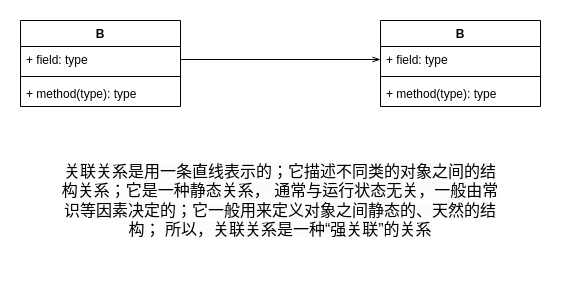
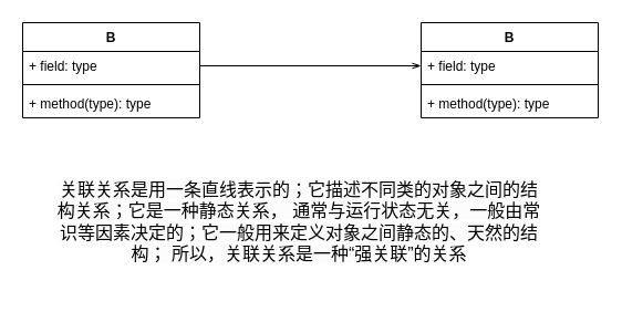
- <mxCell id="11" value="&lt;span style=&quot;font-family: &amp;#34;lato&amp;#34; , , &amp;#34;helvetica neue&amp;#34; , &amp;#34;arial&amp;#34; , sans-serif ; font-size: 16px ; background-color: rgb(252 , 252 , 252)&quot;&gt;关联关系是用一条直线表示的；它描述不同类的对象之间的结构关系；它是一种静态关系， 通常与运行状态无关，一般由常识等因素决定的；它一般用来定义对象之间静态的、天然的结构； 所以，关联关系是一种“强关联”的关系&lt;/span&gt;" style="text;html=1;strokeColor=none;fillColor=none;align=center;verticalAlign=middle;whiteSpace=wrap;rounded=0;" vertex="1" parent="1"><mxGeometry x="60" y="140" width="440" height="120" as="geometry" /></mxCell>
+ <mxCell id="11" value="&lt;span style=&quot;font-family: &amp;#34;lato&amp;#34; , , &amp;#34;helvetica neue&amp;#34; , &amp;#34;arial&amp;#34; , sans-serif ; font-size: 16px ; background-color: rgb(252 , 252 , 252)&quot;&gt;关联关系是用一条直线表示的；它描述不同类的对象之间的结构关系；它是一种静态关系， 通常与运行状态无关，一般由常识等因素决定的；它一般用来定义对象之间静态的、天然的结构； 所以，关联关系是一种“强关联”的关系&lt;/span&gt;" style="text;html=1;strokeColor=none;fillColor=none;align=center;verticalAlign=middle;whiteSpace=wrap;rounded=0;" vertex="1" parent="1"><mxGeometry x="50" y="140" width="440" height="120" as="geometry" /></mxCell>
